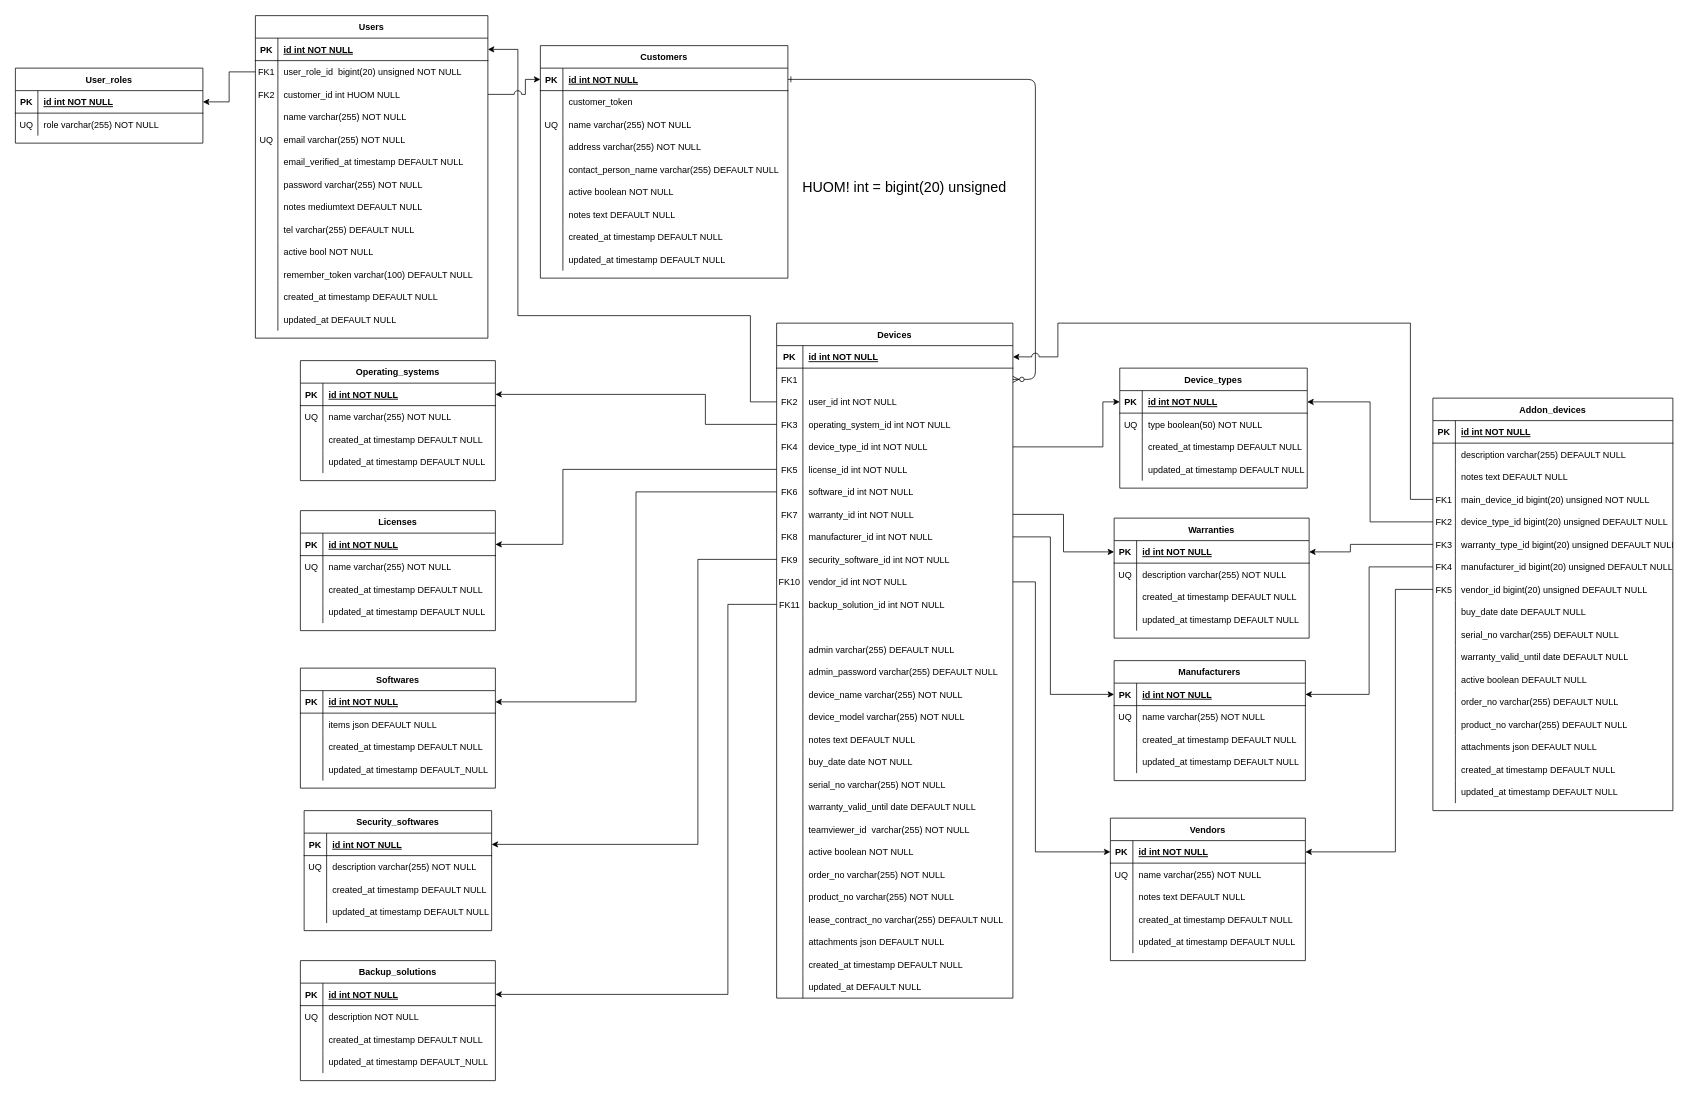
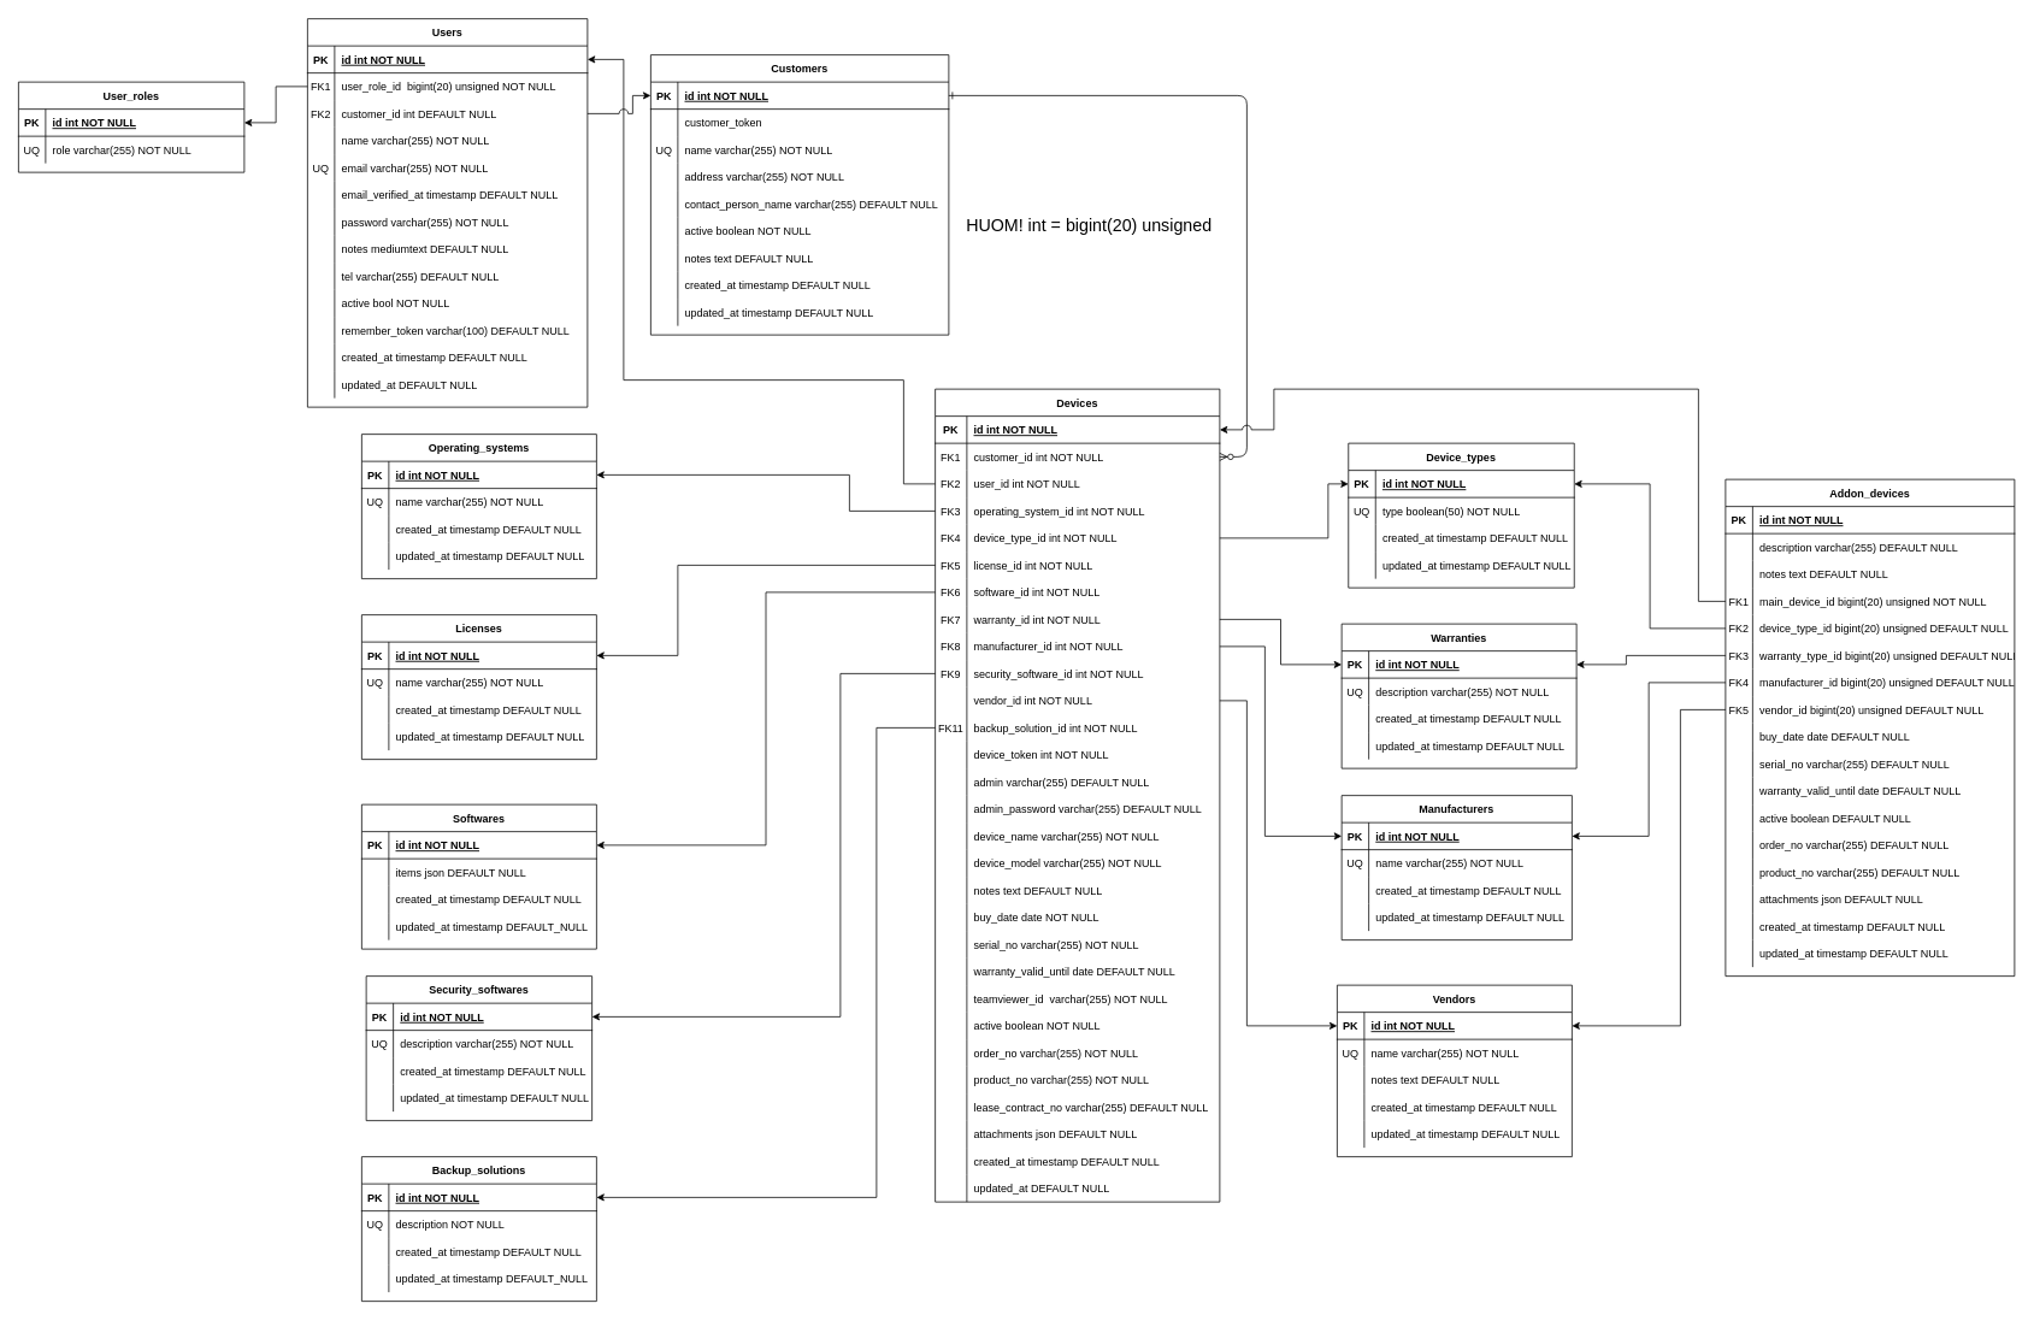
- <mxCell id="299" value="customer_id int HUOM NULL" style="shape=partialRectangle;connectable=0;fillColor=none;top=0;left=0;bottom=0;right=0;align=left;spacingLeft=6;overflow=hidden;" parent="297" vertex="1"><mxGeometry x="30" width="280" height="30" as="geometry" /></mxCell>
+ <mxCell id="299" value="customer_id int DEFAULT NULL" style="shape=partialRectangle;connectable=0;fillColor=none;top=0;left=0;bottom=0;right=0;align=left;spacingLeft=6;overflow=hidden;" parent="297" vertex="1"><mxGeometry x="30" width="280" height="30" as="geometry" /></mxCell>
+ <mxCell id="9" value="customer_id int NOT NULL" style="shape=partialRectangle;overflow=hidden;connectable=0;fillColor=none;top=0;left=0;bottom=0;right=0;align=left;spacingLeft=6;" parent="7" vertex="1"><mxGeometry x="35" width="280" height="30" as="geometry" /></mxCell>
- <mxCell id="35" value="FK10" style="shape=partialRectangle;connectable=0;fillColor=none;top=0;left=0;bottom=0;right=0;editable=1;overflow=hidden;" parent="34" vertex="1"><mxGeometry width="35" height="30" as="geometry" /></mxCell>
+ <mxCell id="42" value="device_token int NOT NULL" style="shape=partialRectangle;connectable=0;fillColor=none;top=0;left=0;bottom=0;right=0;align=left;spacingLeft=6;overflow=hidden;" parent="40" vertex="1"><mxGeometry x="35" width="280" height="30" as="geometry" /></mxCell>
